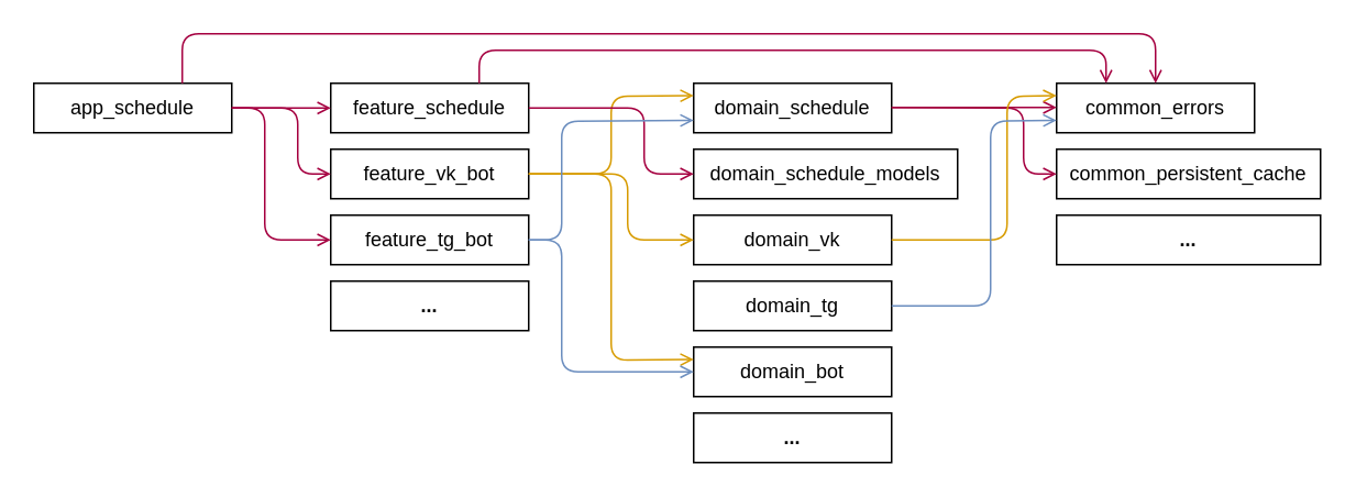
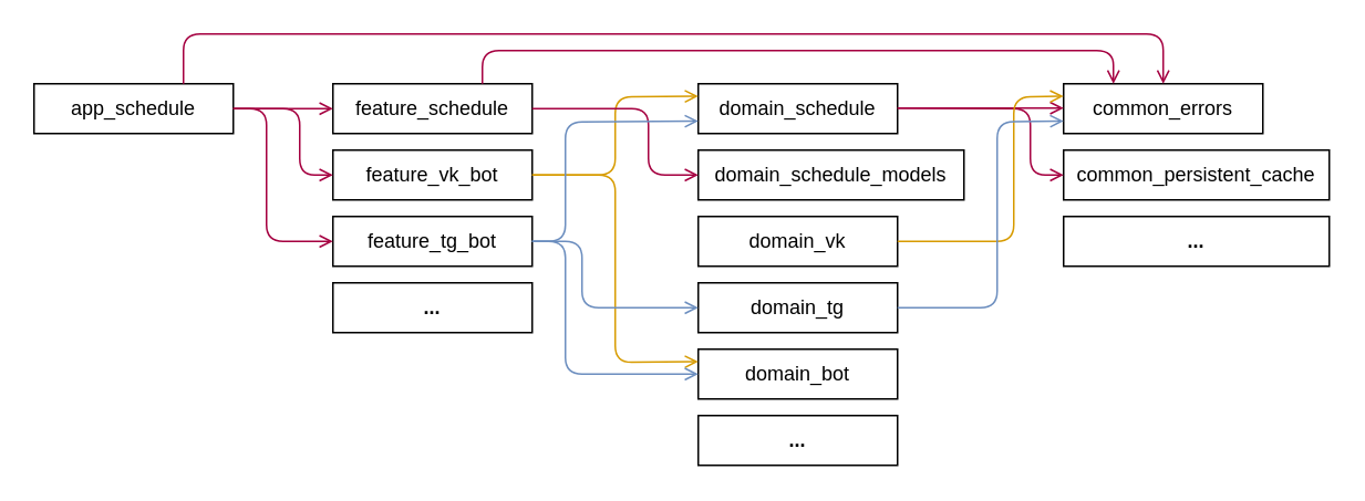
- <mxCell id="13" value="" style="endArrow=open;endSize=6;html=1;rounded=1;exitX=1;exitY=0.5;exitDx=0;exitDy=0;entryX=0;entryY=0.5;entryDx=0;entryDy=0;endFill=0;fillColor=#ffe6cc;strokeColor=#d79b00;strokeWidth=1;" parent="1" source="4" target="7" edge="1"><mxGeometry width="160" relative="1" as="geometry"><mxPoint x="100" y="290" as="sourcePoint" /><mxPoint x="260" y="290" as="targetPoint" /><Array as="points"><mxPoint x="380" y="105" /><mxPoint x="380" y="145" /></Array></mxGeometry></mxCell>
+ <mxCell id="17" value="" style="endArrow=open;endSize=6;html=1;rounded=1;exitX=1;exitY=0.5;exitDx=0;exitDy=0;entryX=0;entryY=0.5;entryDx=0;entryDy=0;endFill=0;fillColor=#dae8fc;strokeColor=#6c8ebf;strokeWidth=1;" parent="1" source="5" target="8" edge="1"><mxGeometry width="160" relative="1" as="geometry"><mxPoint x="120" y="310" as="sourcePoint" /><mxPoint x="280" y="310" as="targetPoint" /><Array as="points"><mxPoint x="350" y="145" /><mxPoint x="350" y="185" /></Array></mxGeometry></mxCell>
